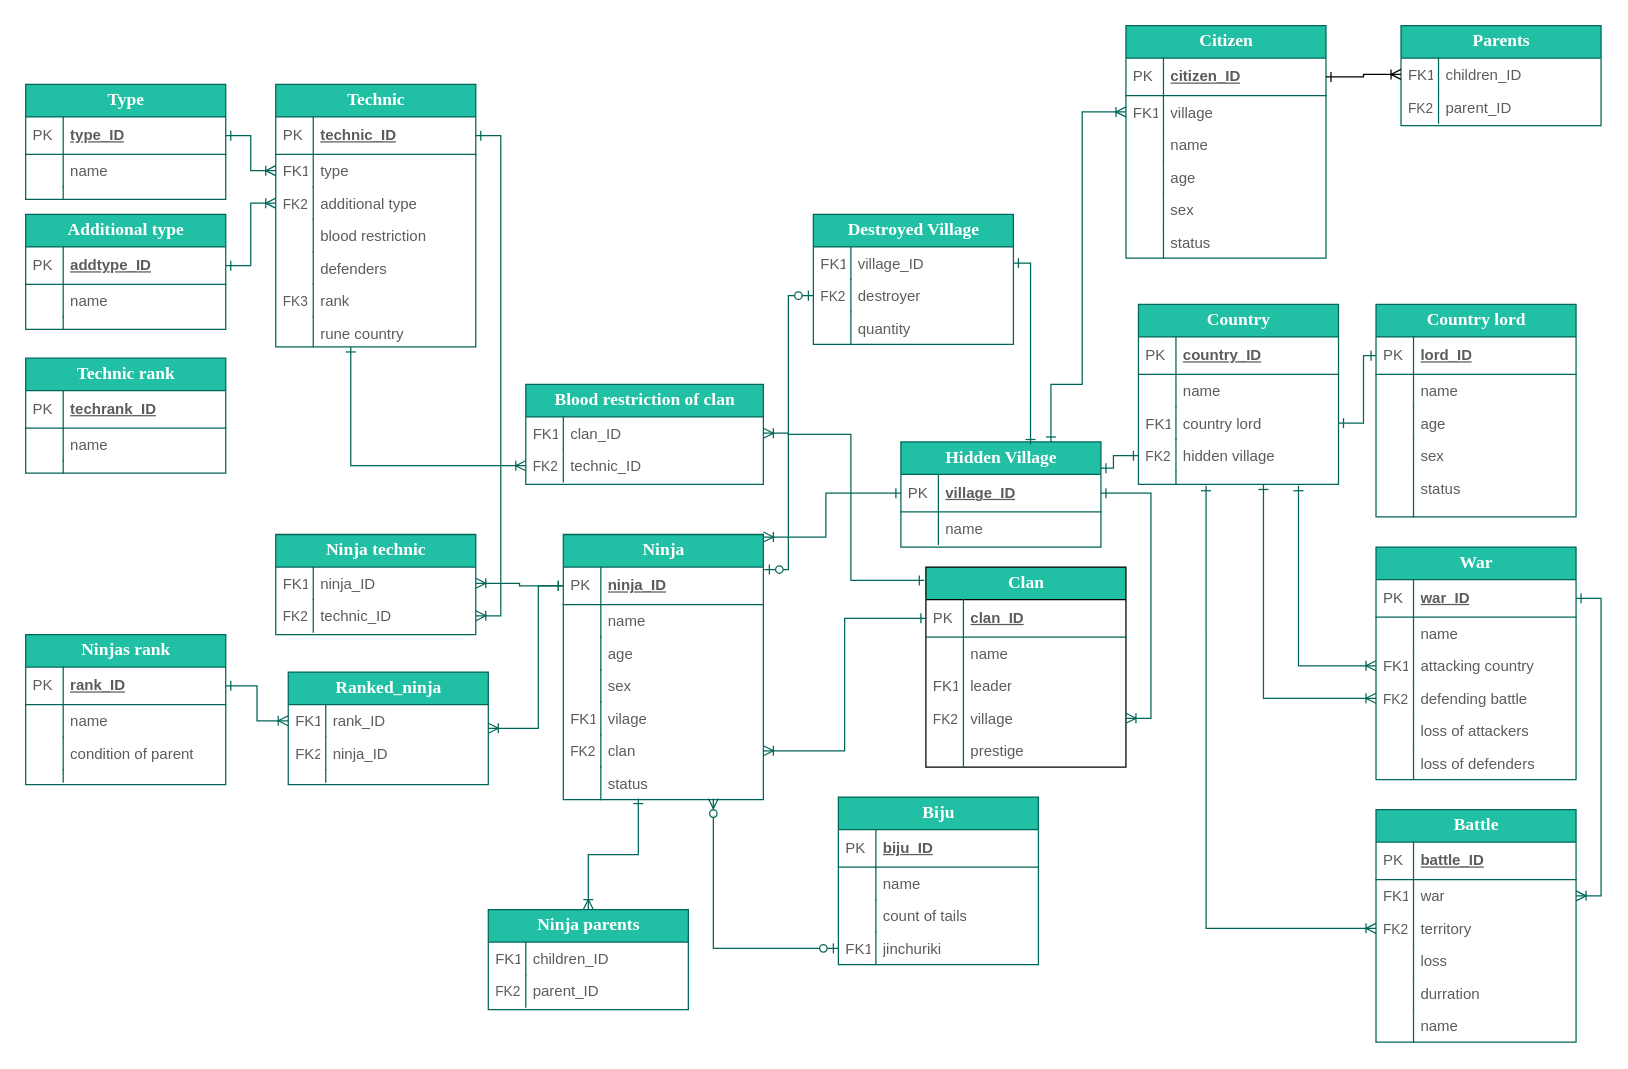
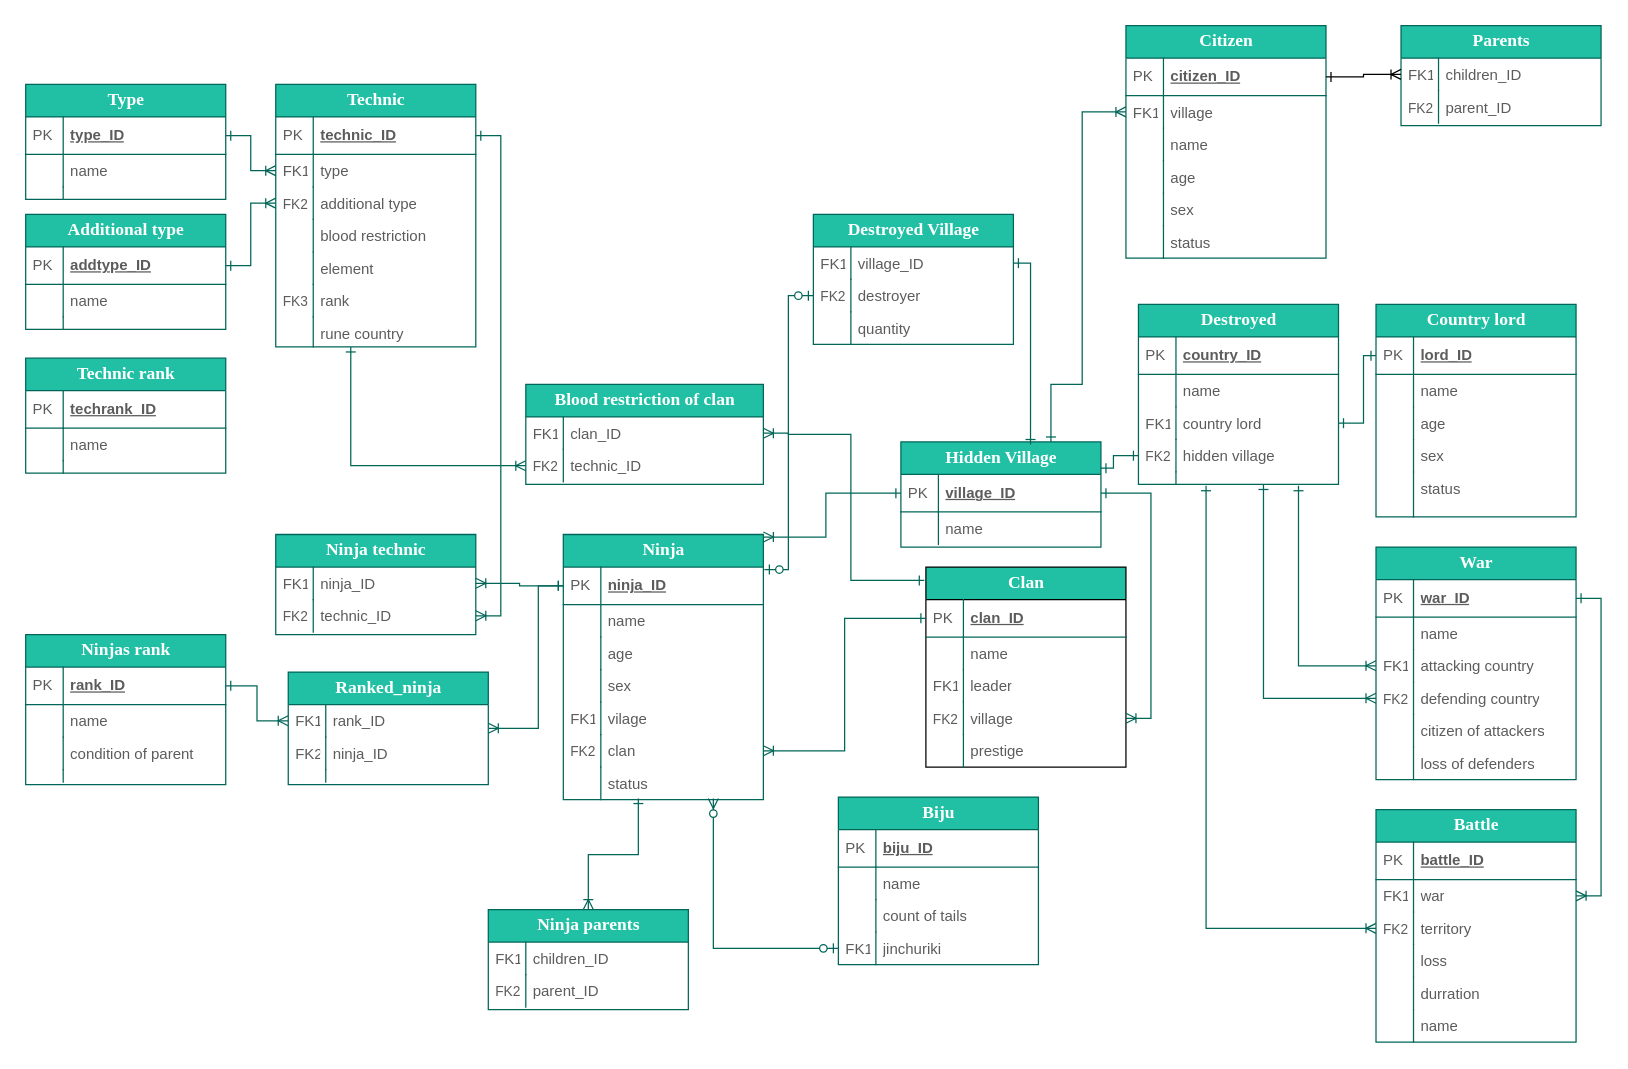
- <mxCell id="137" value="defenders" style="shape=partialRectangle;top=0;left=0;right=0;bottom=0;html=1;align=left;verticalAlign=top;fillColor=none;spacingLeft=34;spacingRight=4;whiteSpace=wrap;overflow=hidden;rotatable=0;points=[[0,0.5],[1,0.5]];portConstraint=eastwest;dropTarget=0;strokeColor=#006658;fontColor=#5C5C5C;" parent="128" vertex="1"><mxGeometry y="134" width="160" height="26" as="geometry" /></mxCell>
+ <mxCell id="137" value="element" style="shape=partialRectangle;top=0;left=0;right=0;bottom=0;html=1;align=left;verticalAlign=top;fillColor=none;spacingLeft=34;spacingRight=4;whiteSpace=wrap;overflow=hidden;rotatable=0;points=[[0,0.5],[1,0.5]];portConstraint=eastwest;dropTarget=0;strokeColor=#006658;fontColor=#5C5C5C;" parent="128" vertex="1"><mxGeometry y="134" width="160" height="26" as="geometry" /></mxCell>
- <mxCell id="7" value="Country" style="swimlane;html=1;fontStyle=1;childLayout=stackLayout;horizontal=1;startSize=26;horizontalStack=0;resizeParent=1;resizeLast=0;collapsible=1;marginBottom=0;swimlaneFillColor=#ffffff;align=center;rounded=0;shadow=0;comic=0;labelBackgroundColor=none;strokeWidth=1;fontFamily=Verdana;fontSize=14;fillColor=#21C0A5;strokeColor=#006658;fontColor=#FFFFFF;" parent="1" vertex="1"><mxGeometry x="910" y="243" width="160" height="144" as="geometry" /></mxCell>
+ <mxCell id="7" value="Destroyed" style="swimlane;html=1;fontStyle=1;childLayout=stackLayout;horizontal=1;startSize=26;horizontalStack=0;resizeParent=1;resizeLast=0;collapsible=1;marginBottom=0;swimlaneFillColor=#ffffff;align=center;rounded=0;shadow=0;comic=0;labelBackgroundColor=none;strokeWidth=1;fontFamily=Verdana;fontSize=14;fillColor=#21C0A5;strokeColor=#006658;fontColor=#FFFFFF;" parent="1" vertex="1"><mxGeometry x="910" y="243" width="160" height="144" as="geometry" /></mxCell>
- <mxCell id="46" value="defending battle" style="shape=partialRectangle;top=0;left=0;right=0;bottom=0;html=1;align=left;verticalAlign=top;fillColor=none;spacingLeft=34;spacingRight=4;whiteSpace=wrap;overflow=hidden;rotatable=0;points=[[0,0.5],[1,0.5]];portConstraint=eastwest;dropTarget=0;strokeColor=#006658;fontColor=#5C5C5C;" parent="39" vertex="1"><mxGeometry y="108" width="160" height="26" as="geometry" /></mxCell>
+ <mxCell id="46" value="defending country" style="shape=partialRectangle;top=0;left=0;right=0;bottom=0;html=1;align=left;verticalAlign=top;fillColor=none;spacingLeft=34;spacingRight=4;whiteSpace=wrap;overflow=hidden;rotatable=0;points=[[0,0.5],[1,0.5]];portConstraint=eastwest;dropTarget=0;strokeColor=#006658;fontColor=#5C5C5C;" parent="39" vertex="1"><mxGeometry y="108" width="160" height="26" as="geometry" /></mxCell>
- <mxCell id="48" value="loss of attackers" style="shape=partialRectangle;top=0;left=0;right=0;bottom=0;html=1;align=left;verticalAlign=top;fillColor=none;spacingLeft=34;spacingRight=4;whiteSpace=wrap;overflow=hidden;rotatable=0;points=[[0,0.5],[1,0.5]];portConstraint=eastwest;dropTarget=0;strokeColor=#006658;fontColor=#5C5C5C;" parent="39" vertex="1"><mxGeometry y="134" width="160" height="26" as="geometry" /></mxCell>
+ <mxCell id="48" value="citizen of attackers" style="shape=partialRectangle;top=0;left=0;right=0;bottom=0;html=1;align=left;verticalAlign=top;fillColor=none;spacingLeft=34;spacingRight=4;whiteSpace=wrap;overflow=hidden;rotatable=0;points=[[0,0.5],[1,0.5]];portConstraint=eastwest;dropTarget=0;strokeColor=#006658;fontColor=#5C5C5C;" parent="39" vertex="1"><mxGeometry y="134" width="160" height="26" as="geometry" /></mxCell>
